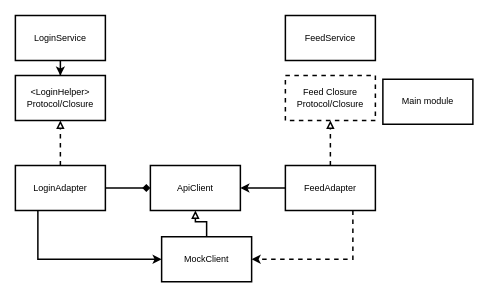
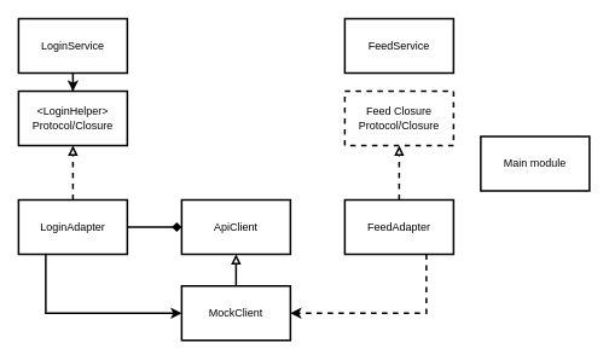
- <mxCell id="18" value="Main module" style="whiteSpace=wrap;html=1;strokeWidth=2;rounded=0;" parent="1" vertex="1"><mxGeometry x="510" y="105" width="120" height="60" as="geometry" /></mxCell>
+ <mxCell id="18" value="Main module" style="whiteSpace=wrap;html=1;strokeWidth=2;rounded=0;" parent="1" vertex="1"><mxGeometry x="530" y="150" width="120" height="60" as="geometry" /></mxCell>
- <mxCell id="12" style="edgeStyle=orthogonalEdgeStyle;orthogonalLoop=1;jettySize=auto;html=1;entryX=1;entryY=0.5;entryDx=0;entryDy=0;endArrow=classic;endFill=1;strokeWidth=2;rounded=0;" parent="1" source="14" target="15" edge="1"><mxGeometry relative="1" as="geometry"><Array as="points"><mxPoint x="480" y="250" /></Array></mxGeometry></mxCell>
- <mxCell id="17" value="MockClient" style="whiteSpace=wrap;html=1;strokeWidth=2;rounded=0;" parent="1" vertex="1"><mxGeometry x="215" y="315" width="120" height="60" as="geometry" /></mxCell>
+ <mxCell id="17" value="MockClient" style="whiteSpace=wrap;html=1;strokeWidth=2;rounded=0;" parent="1" vertex="1"><mxGeometry x="200" y="315" width="120" height="60" as="geometry" /></mxCell>
